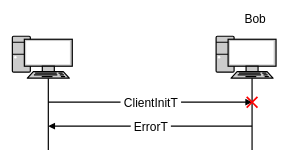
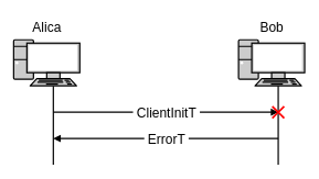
- <mxCell id="9" value="Bob" style="text;html=1;align=center;verticalAlign=middle;resizable=0;points=[];autosize=1;strokeColor=none;fillColor=none;fontSize=20;" parent="1" vertex="1"><mxGeometry x="395" y="10" width="60" height="40" as="geometry" /></mxCell>
+ <mxCell id="9" value="Bob" style="text;html=1;align=center;verticalAlign=middle;resizable=0;points=[];autosize=1;strokeColor=none;fillColor=none;fontSize=20;" parent="1" vertex="1"><mxGeometry x="380" y="20" width="60" height="40" as="geometry" /></mxCell>
+ <mxCell id="8" value="Alica" style="text;html=1;align=center;verticalAlign=middle;resizable=0;points=[];autosize=1;strokeColor=none;fillColor=none;fontSize=20;" parent="1" vertex="1"><mxGeometry x="35" y="20" width="70" height="40" as="geometry" /></mxCell>
